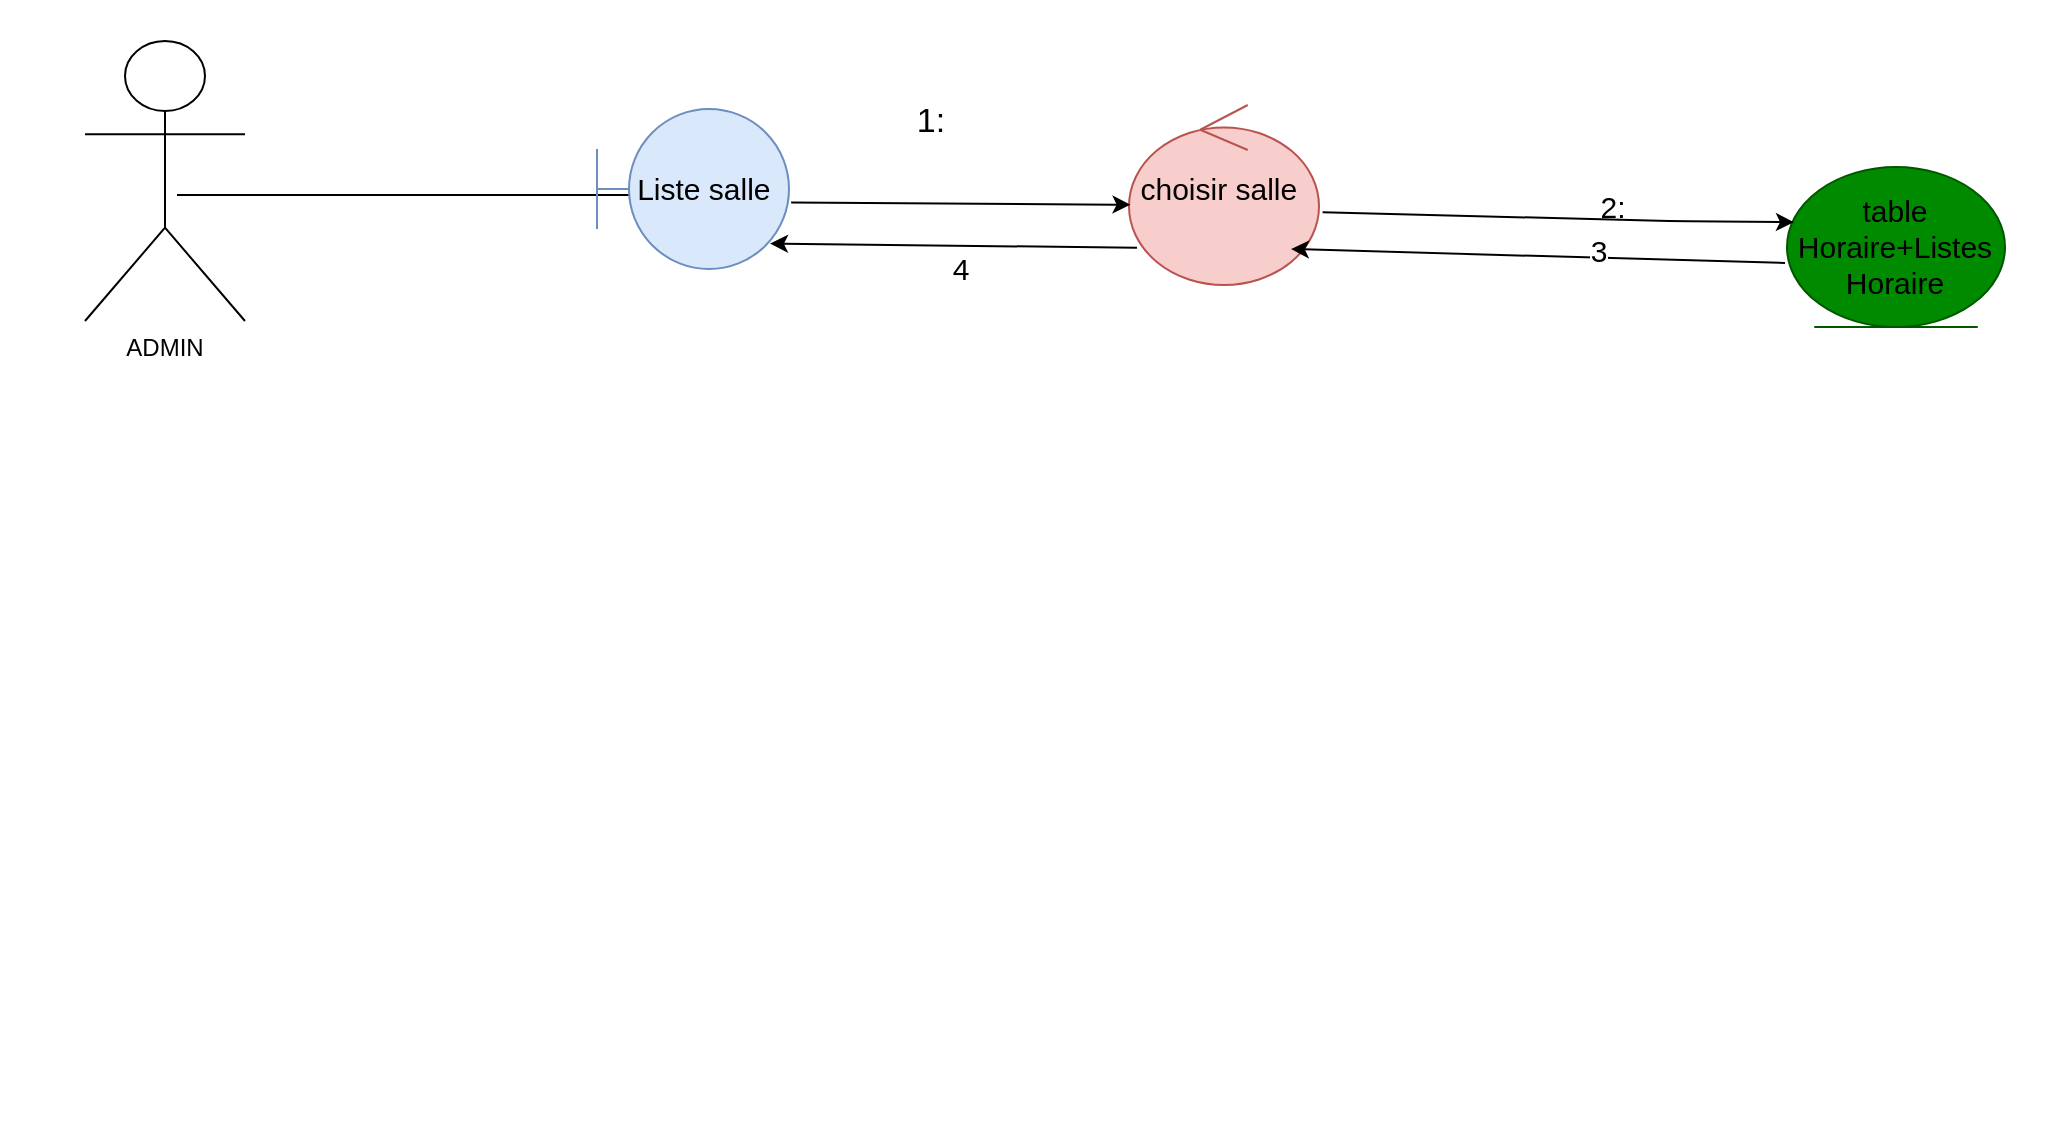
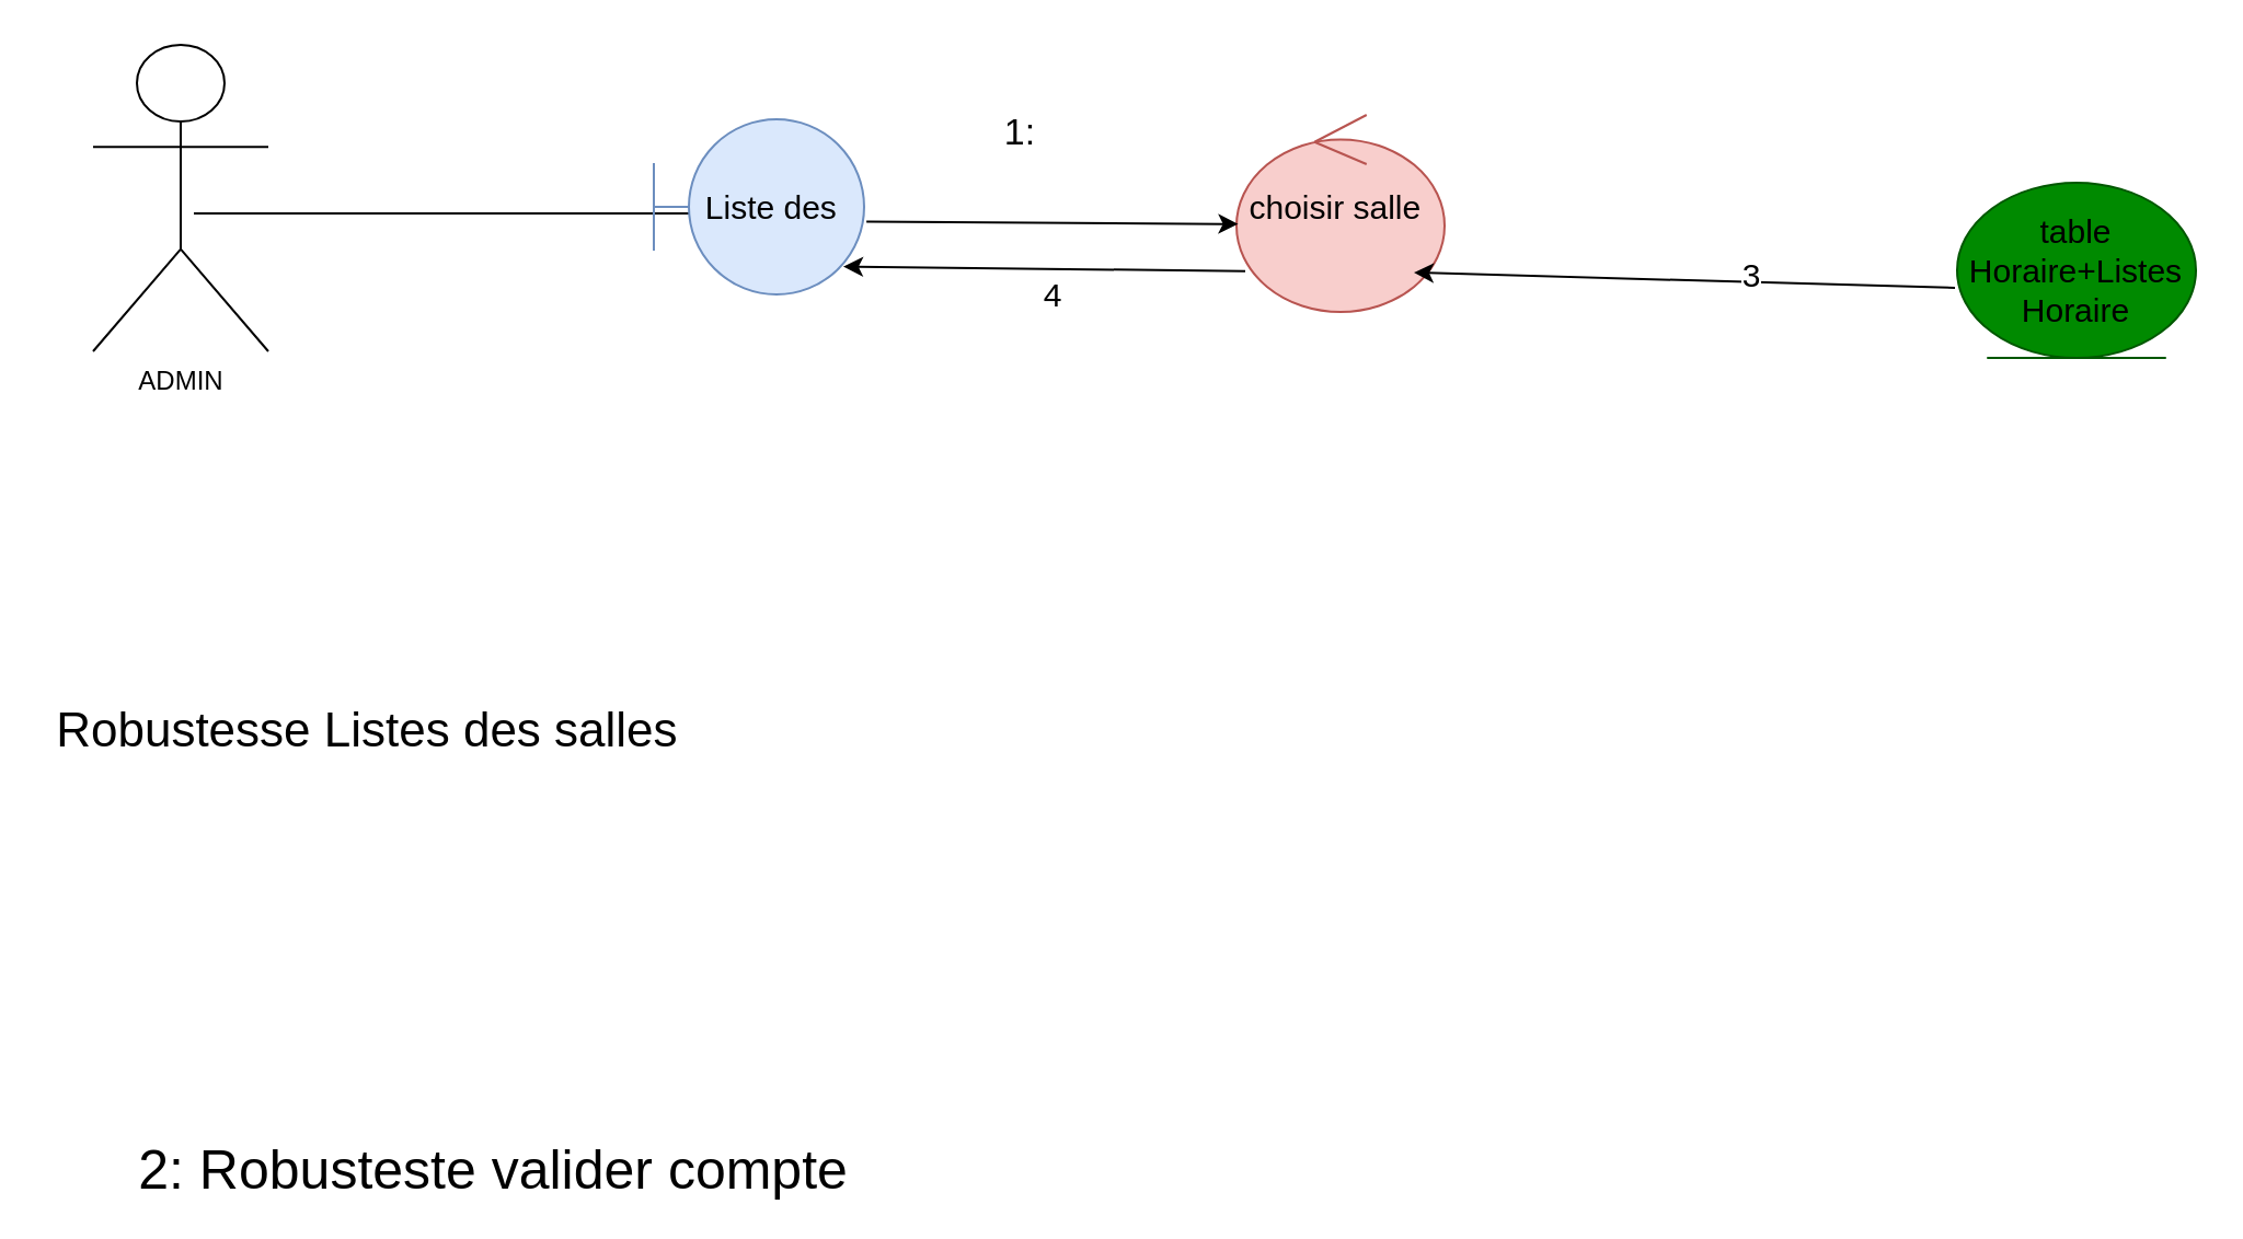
- <mxCell id="6" value="&lt;font style=&quot;font-size: 15px&quot;&gt;Liste salle&amp;nbsp;&lt;/font&gt;" style="shape=umlBoundary;whiteSpace=wrap;html=1;strokeColor=#6c8ebf;fillColor=#dae8fc;" vertex="1" parent="1"><mxGeometry x="298" y="54" width="96" height="80" as="geometry" /></mxCell>
+ <mxCell id="6" value="&lt;font style=&quot;font-size: 15px&quot;&gt;Liste des&amp;nbsp;&lt;/font&gt;" style="shape=umlBoundary;whiteSpace=wrap;html=1;strokeColor=#6c8ebf;fillColor=#dae8fc;" vertex="1" parent="1"><mxGeometry x="298" y="54" width="96" height="80" as="geometry" /></mxCell>
- <mxCell id="8" value="&lt;font color=&quot;#000000&quot; style=&quot;font-size: 15px&quot;&gt;2:&lt;/font&gt;" style="text;html=1;align=center;verticalAlign=middle;resizable=0;points=[];autosize=1;fontColor=#66FFFF;" vertex="1" parent="1"><mxGeometry x="794" y="93" width="23" height="19" as="geometry" /></mxCell>
- <mxCell id="11" value="" style="endArrow=classic;html=1;exitX=1.019;exitY=0.596;exitDx=0;exitDy=0;exitPerimeter=0;entryX=0.032;entryY=0.345;entryDx=0;entryDy=0;entryPerimeter=0;" edge="1" parent="1" source="5" target="7"><mxGeometry width="50" height="50" relative="1" as="geometry"><mxPoint x="718" y="144" as="sourcePoint" /><mxPoint x="894" y="105" as="targetPoint" /><Array as="points"><mxPoint x="834" y="110" /></Array></mxGeometry></mxCell>
+ <mxCell id="16" value="&lt;font style=&quot;font-size: 22px&quot;&gt;Robustesse Listes des salles&amp;nbsp;&lt;/font&gt;" style="text;html=1;align=center;verticalAlign=middle;resizable=0;points=[];autosize=1;" vertex="1" parent="1"><mxGeometry x="20" y="323" width="300" height="22" as="geometry" /></mxCell>
+ <mxCell id="9" value="&lt;font style=&quot;font-size: 25px&quot;&gt;2: Robusteste valider compte&amp;nbsp;&lt;/font&gt;" style="text;html=1;align=center;verticalAlign=middle;resizable=0;points=[];autosize=1;" vertex="1" parent="1"><mxGeometry x="57" y="522" width="341" height="22" as="geometry" /></mxCell>
